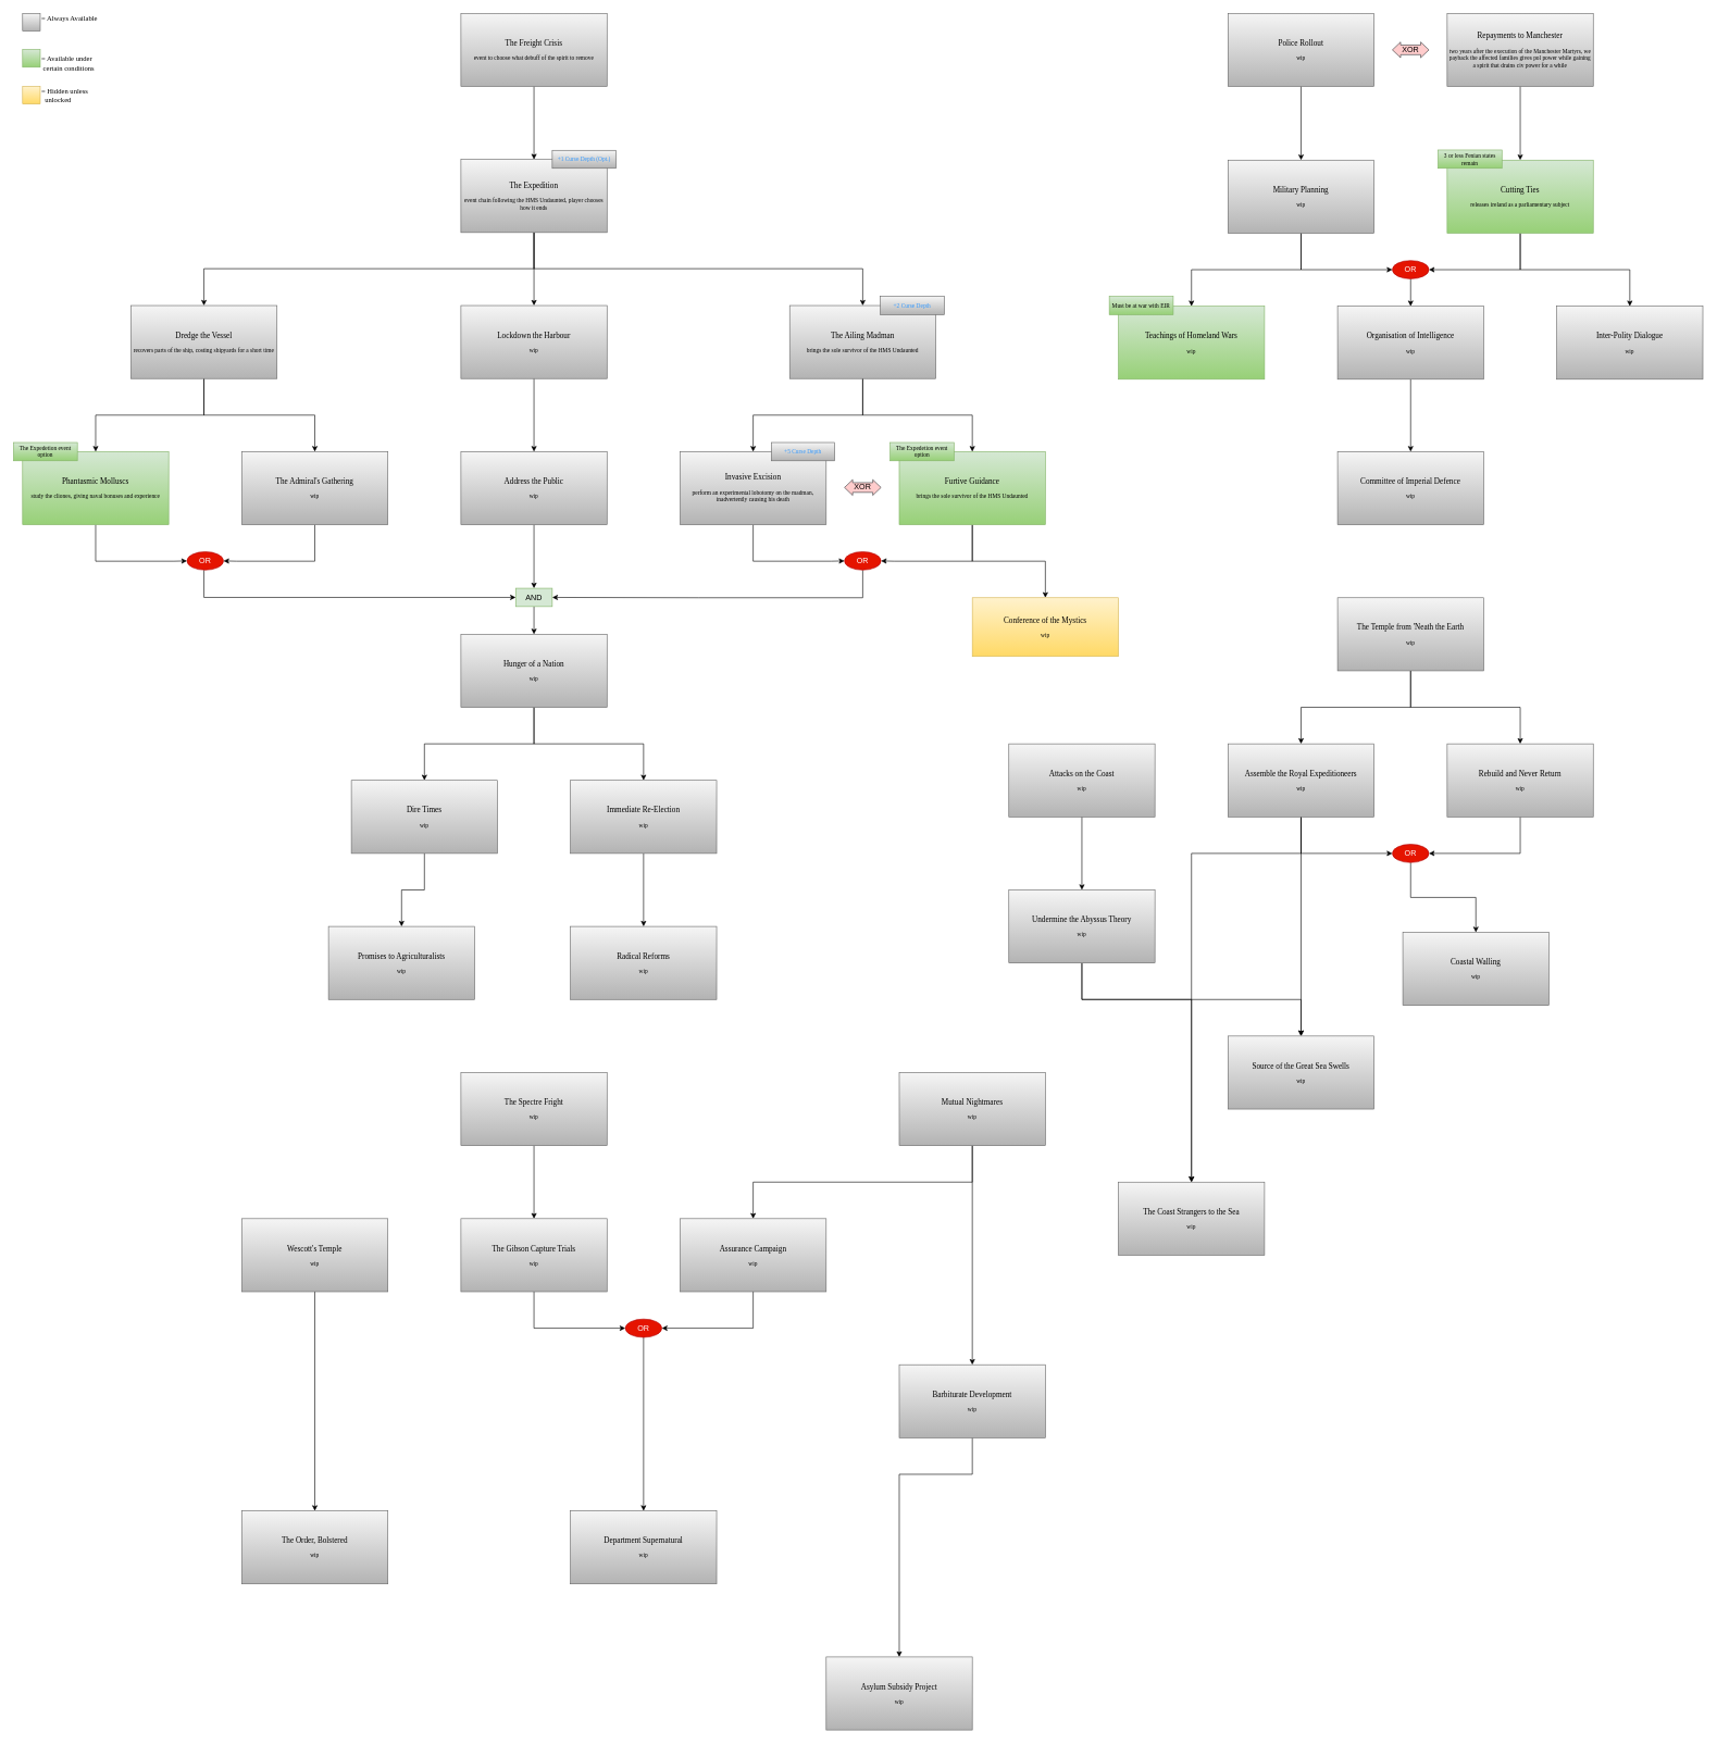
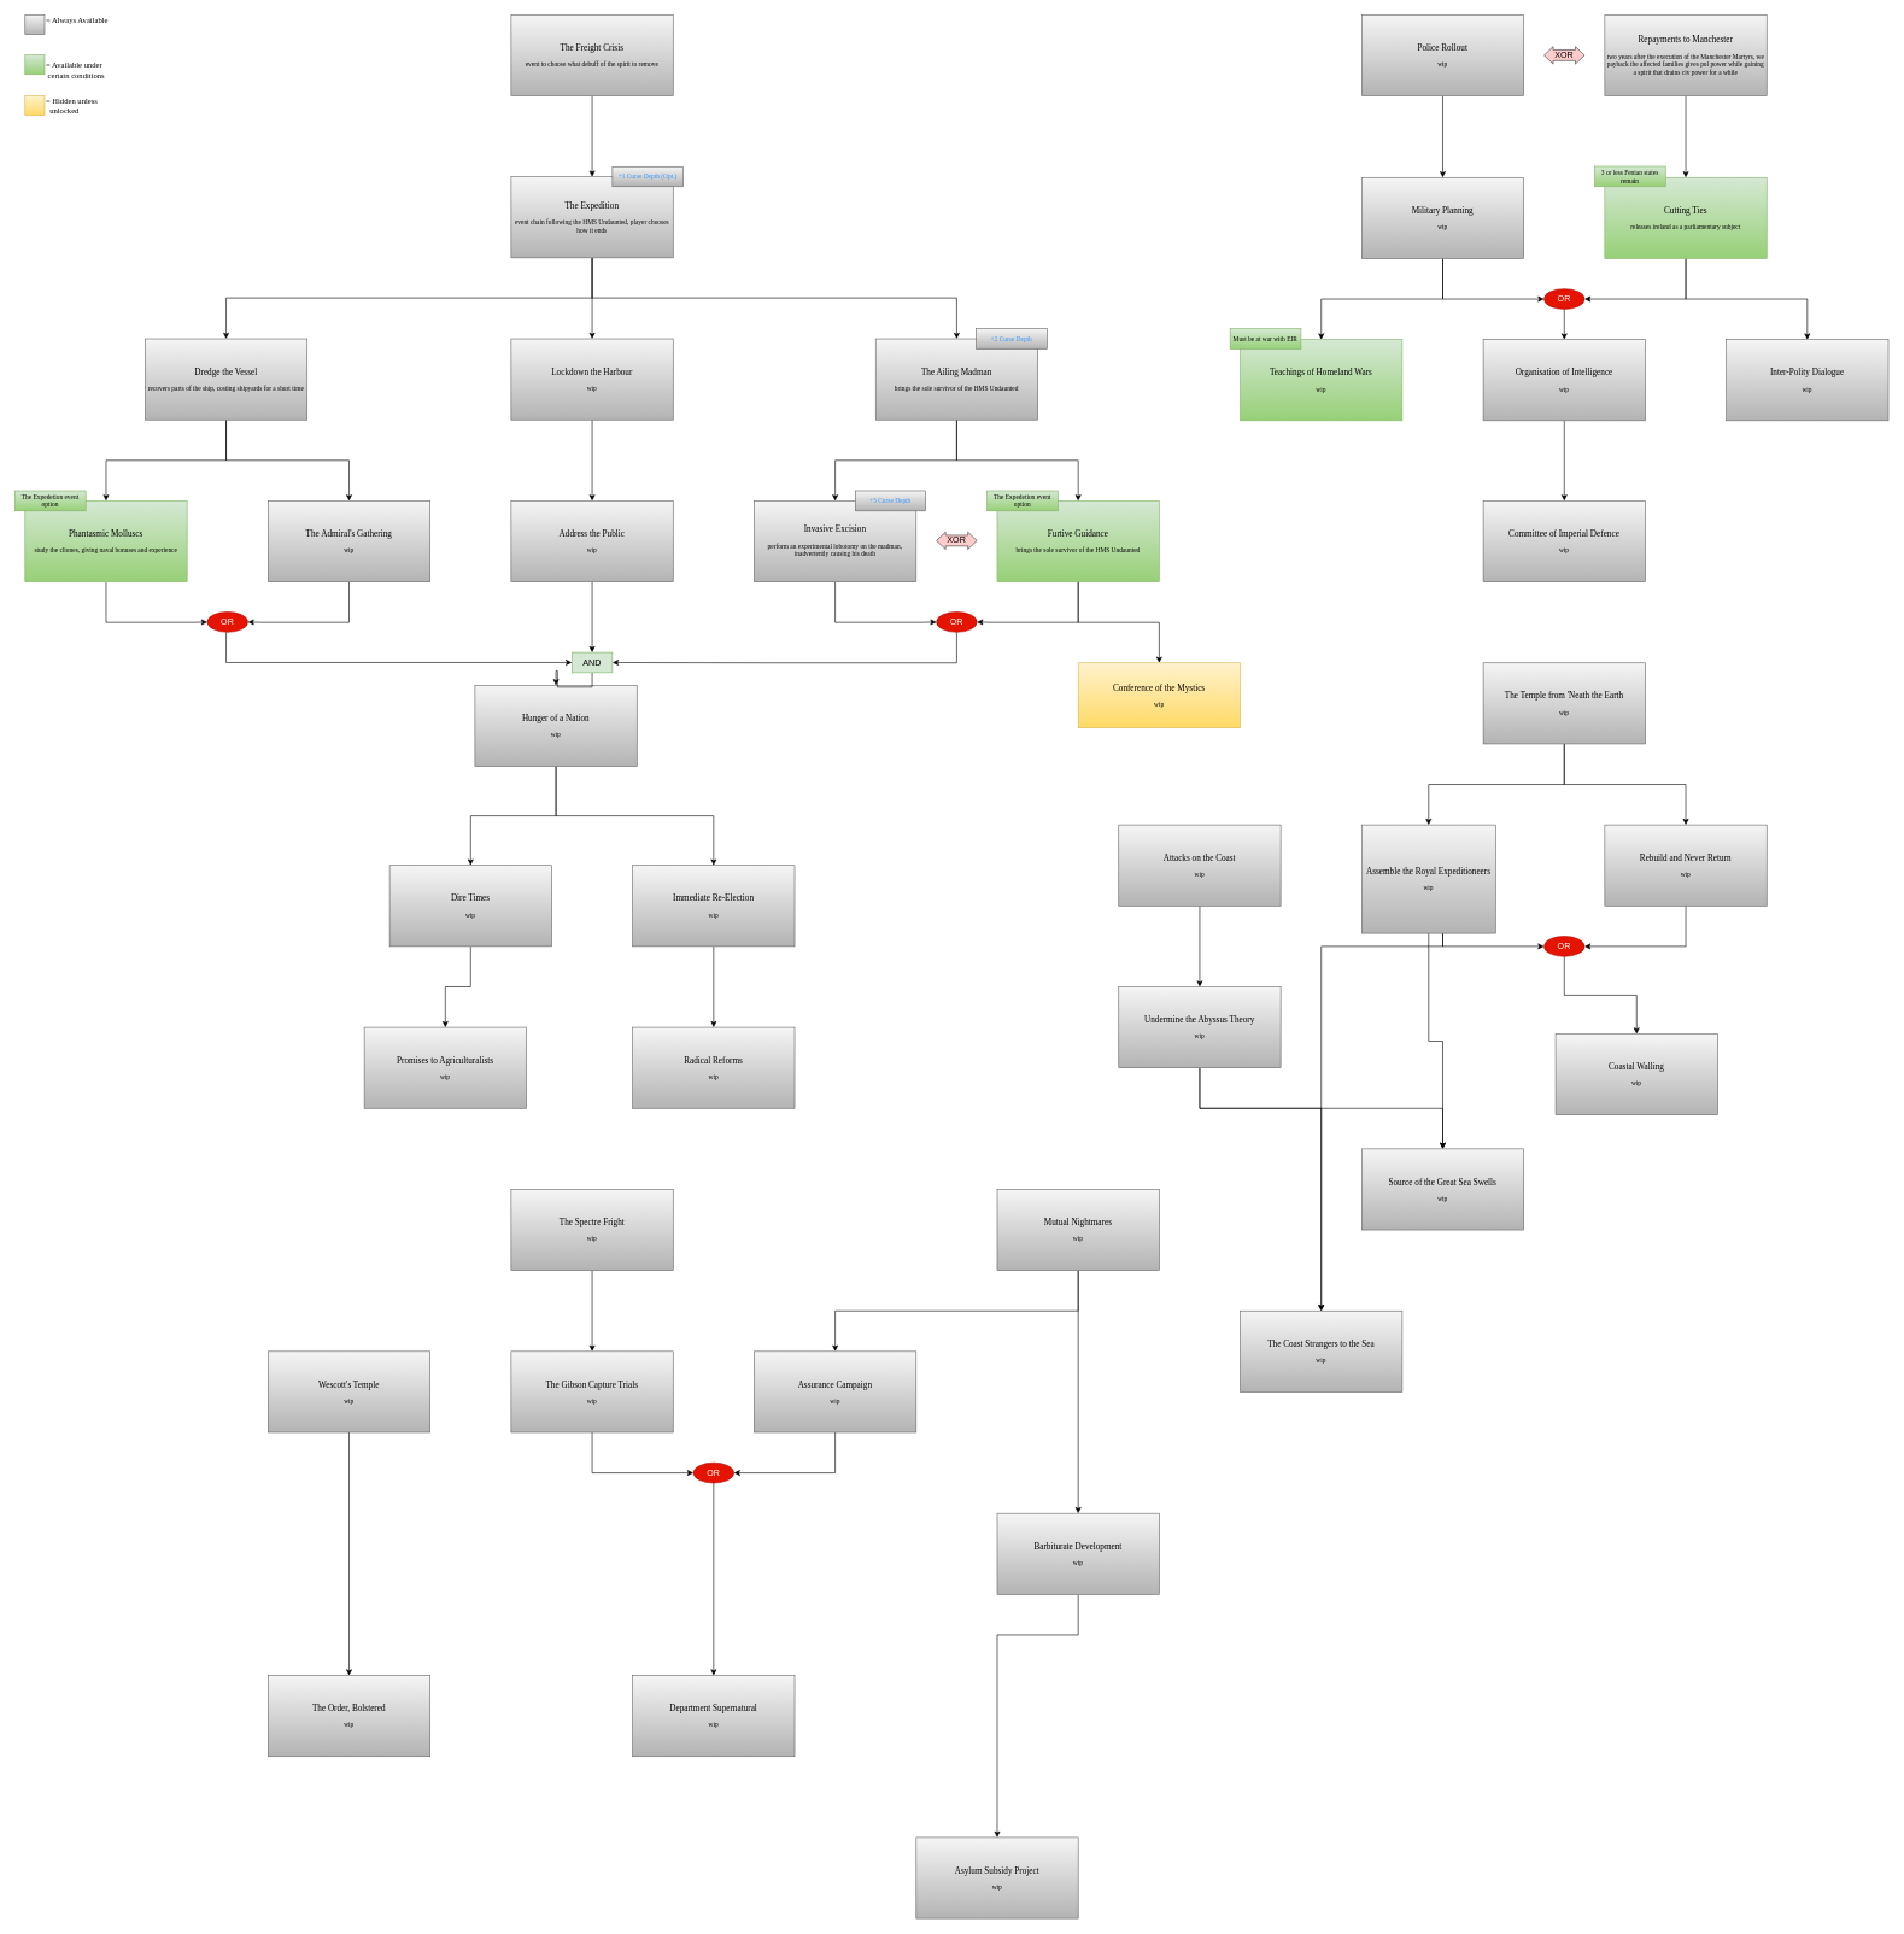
- <mxCell id="36" value="&lt;font style=&quot;font-size: 12px;&quot;&gt;Hunger of a Nation&lt;/font&gt;&lt;br&gt;&lt;br&gt;wip" style="rounded=0;whiteSpace=wrap;html=1;fillColor=#f5f5f5;gradientColor=#b3b3b3;strokeColor=#666666;fontFamily=Georgia;fontSize=9;verticalAlign=middle;" parent="1" vertex="1"><mxGeometry x="706" y="972" width="224" height="112" as="geometry" /></mxCell>
+ <mxCell id="36" value="&lt;font style=&quot;font-size: 12px;&quot;&gt;Hunger of a Nation&lt;/font&gt;&lt;br&gt;&lt;br&gt;wip" style="rounded=0;whiteSpace=wrap;html=1;fillColor=#f5f5f5;gradientColor=#b3b3b3;strokeColor=#666666;fontFamily=Georgia;fontSize=9;verticalAlign=middle;" parent="1" vertex="1"><mxGeometry x="656" y="947" width="224" height="112" as="geometry" /></mxCell>
- <mxCell id="96" value="&lt;span style=&quot;font-size: 12px;&quot;&gt;Assemble the Royal Expeditioneers&lt;/span&gt;&lt;br&gt;&lt;br&gt;wip" style="rounded=0;whiteSpace=wrap;html=1;fillColor=#f5f5f5;gradientColor=#b3b3b3;strokeColor=#666666;fontFamily=Georgia;fontSize=9;verticalAlign=middle;" parent="1" vertex="1"><mxGeometry x="1882" y="1140" width="224" height="112" as="geometry" /></mxCell>
+ <mxCell id="96" value="&lt;span style=&quot;font-size: 12px;&quot;&gt;Assemble the Royal Expeditioneers&lt;/span&gt;&lt;br&gt;&lt;br&gt;wip" style="rounded=0;whiteSpace=wrap;html=1;fillColor=#f5f5f5;gradientColor=#b3b3b3;strokeColor=#666666;fontFamily=Georgia;fontSize=9;verticalAlign=middle;" parent="1" vertex="1"><mxGeometry x="1882" y="1140" width="185" height="150" as="geometry" /></mxCell>
